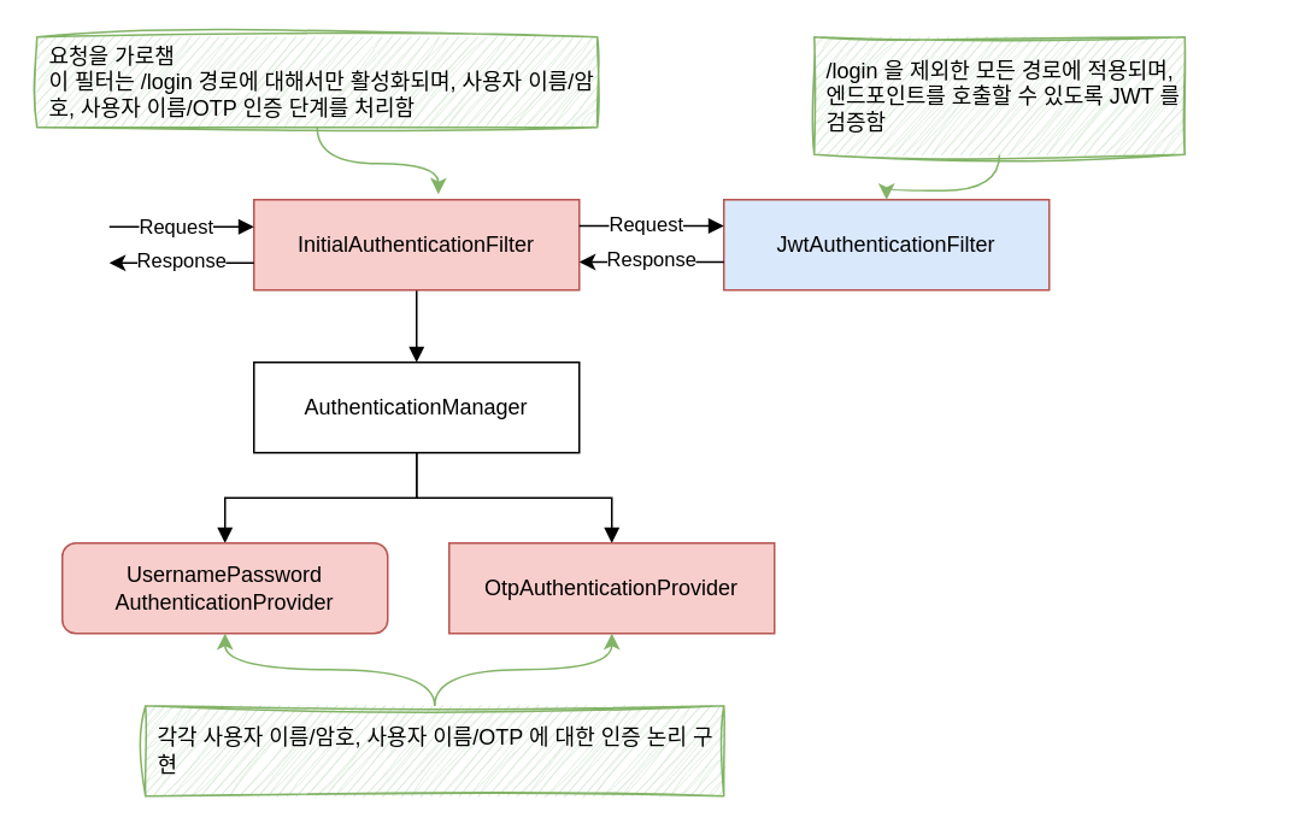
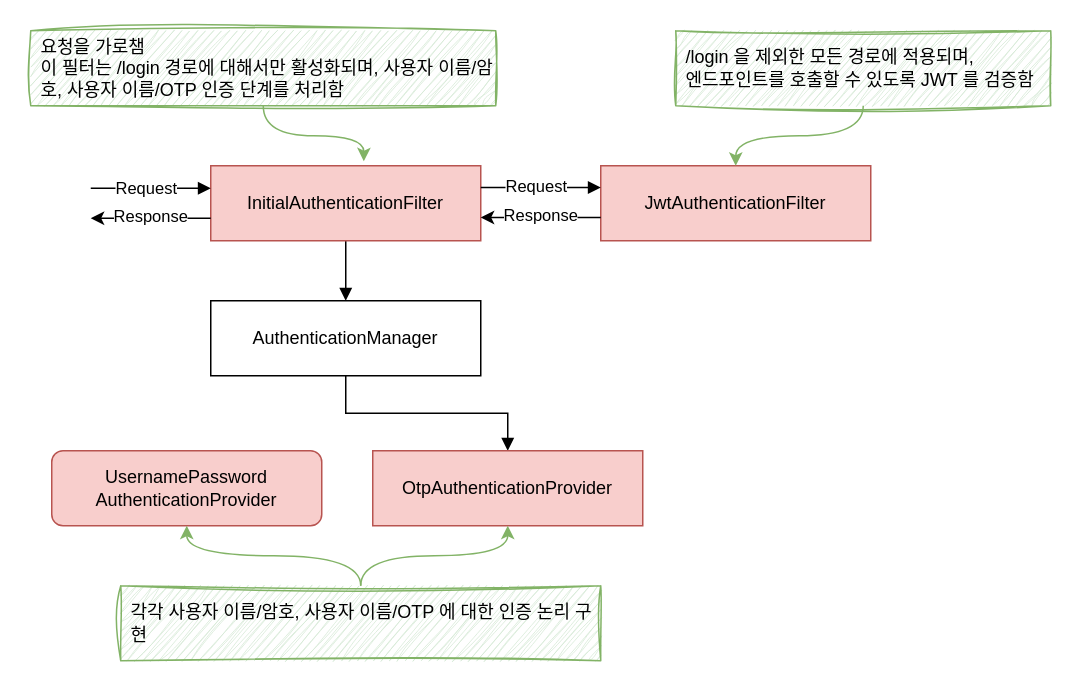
- <mxCell id="21" value="/login 을 제외한 모든 경로에 적용되며, &lt;br&gt;엔드포인트를 호출할 수 있도록 JWT 를 검증함" style="text;html=1;align=left;verticalAlign=middle;whiteSpace=wrap;rounded=0;spacingLeft=5;fillColor=#d5e8d4;strokeColor=#82b366;sketch=1;curveFitting=1;jiggle=2;" vertex="1" parent="1"><mxGeometry x="450" y="20" width="205" height="65" as="geometry" /></mxCell>
+ <mxCell id="21" value="/login 을 제외한 모든 경로에 적용되며, &lt;br&gt;엔드포인트를 호출할 수 있도록 JWT 를 검증함" style="text;html=1;align=left;verticalAlign=middle;whiteSpace=wrap;rounded=0;spacingLeft=5;fillColor=#d5e8d4;strokeColor=#82b366;sketch=1;curveFitting=1;jiggle=2;" vertex="1" parent="1"><mxGeometry x="450" y="20" width="250" height="50" as="geometry" /></mxCell>
- <mxCell id="4" value="JwtAuthenticationFilter" style="rounded=0;whiteSpace=wrap;html=1;fillColor=#dae8fc;strokeColor=#b85450;" vertex="1" parent="1"><mxGeometry x="400" y="110" width="180" height="50" as="geometry" /></mxCell>
+ <mxCell id="4" value="JwtAuthenticationFilter" style="rounded=0;whiteSpace=wrap;html=1;fillColor=#f8cecc;strokeColor=#b85450;" vertex="1" parent="1"><mxGeometry x="400" y="110" width="180" height="50" as="geometry" /></mxCell>
- <mxCell id="5" style="edgeStyle=orthogonalEdgeStyle;rounded=0;orthogonalLoop=1;jettySize=auto;html=1;endArrow=block;endFill=1;" edge="1" parent="1" source="7" target="8"><mxGeometry relative="1" as="geometry" /></mxCell>
